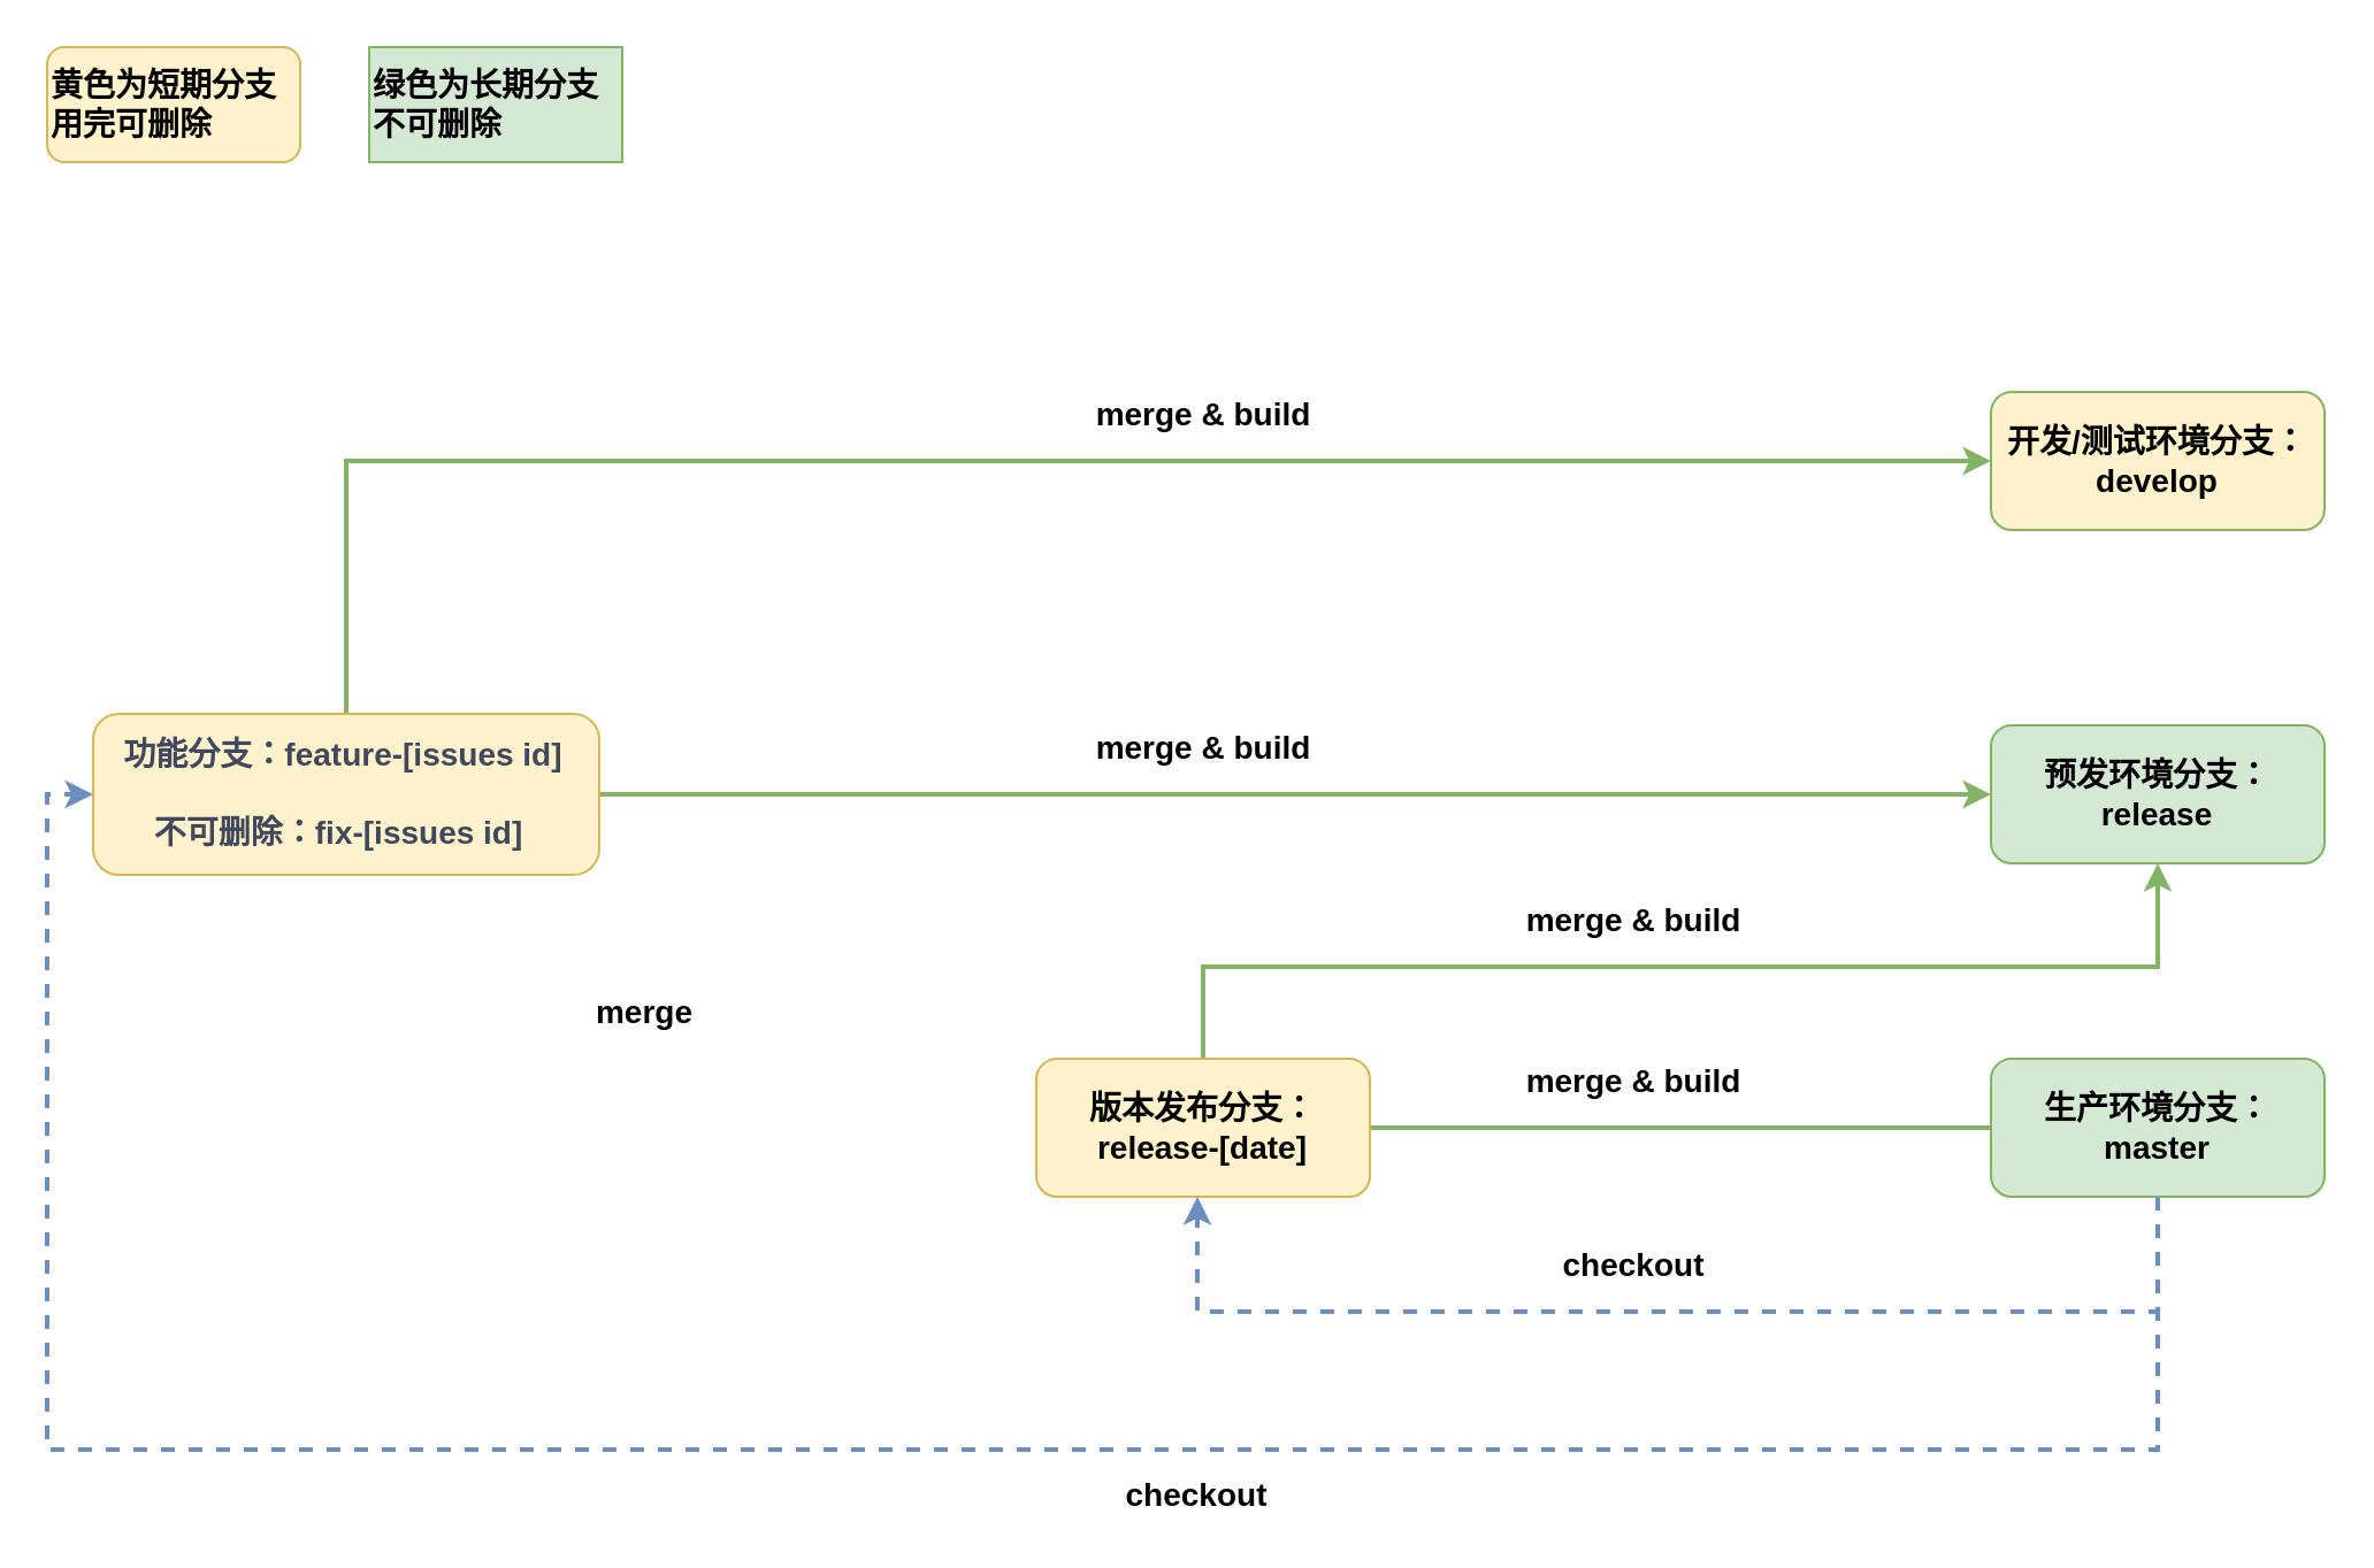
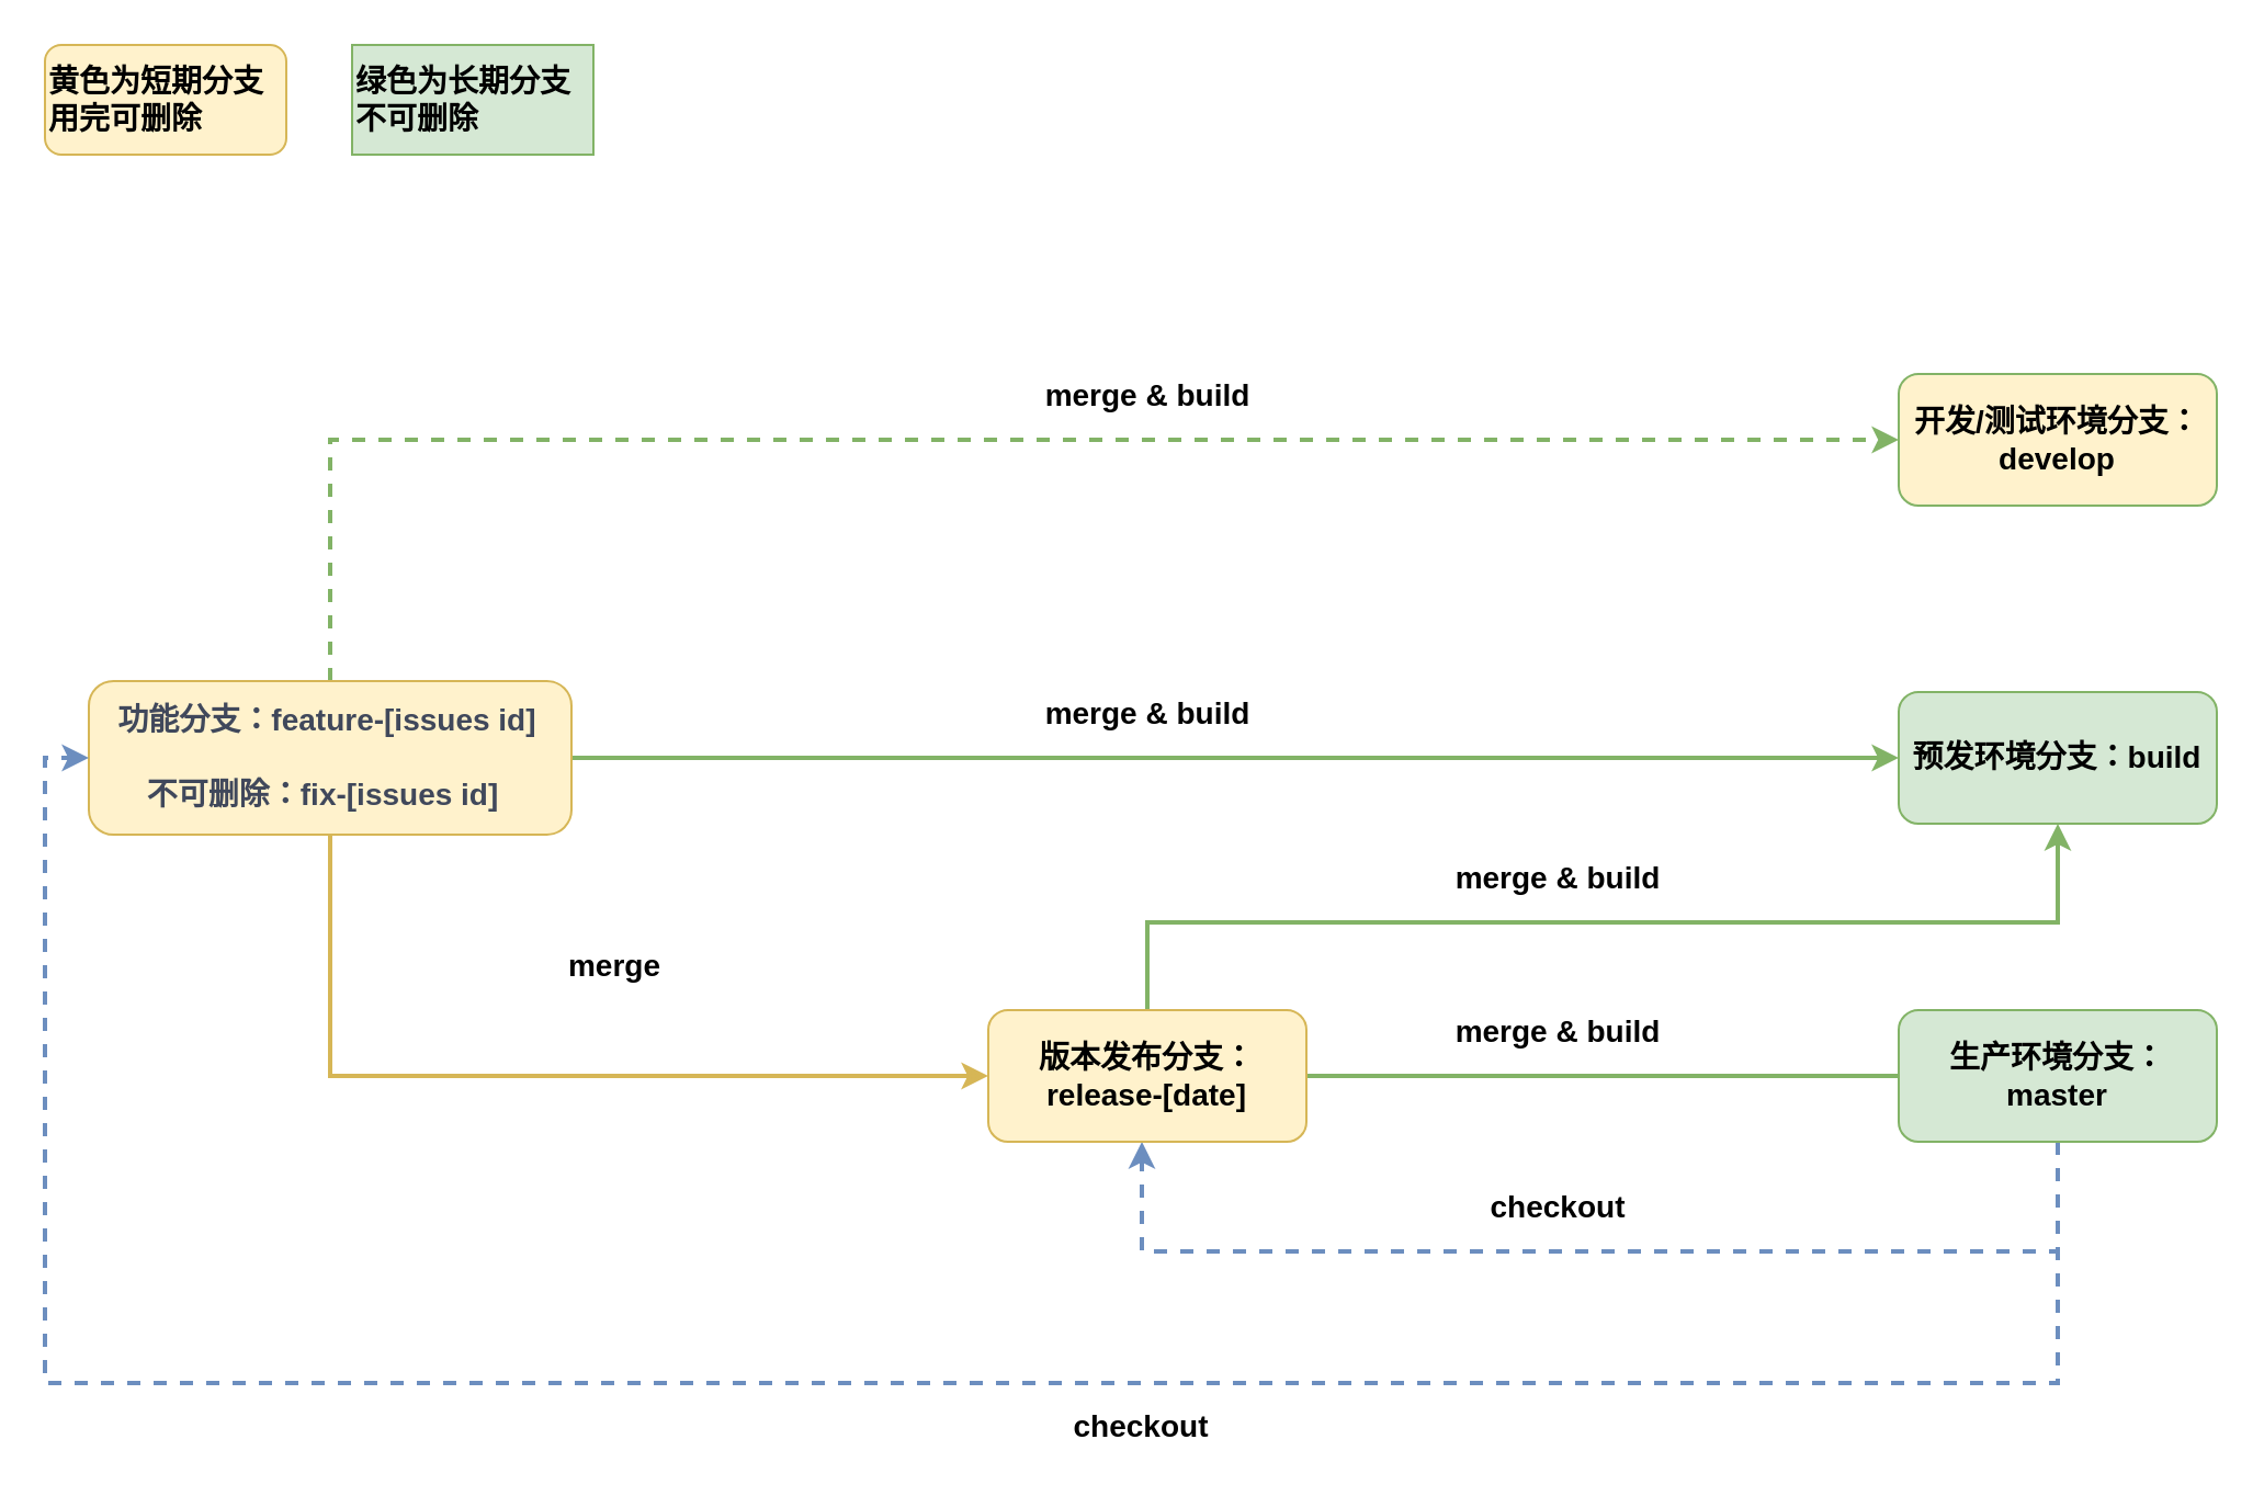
- <mxCell id="4" style="edgeStyle=orthogonalEdgeStyle;rounded=0;orthogonalLoop=1;jettySize=auto;html=1;entryX=0;entryY=0.5;entryDx=0;entryDy=0;exitX=0.5;exitY=0;exitDx=0;exitDy=0;fillColor=#d5e8d4;strokeColor=#82b366;strokeWidth=2;" edge="1" parent="1" source="6" target="7"><mxGeometry relative="1" as="geometry" /></mxCell>
+ <mxCell id="4" style="edgeStyle=orthogonalEdgeStyle;rounded=0;orthogonalLoop=1;jettySize=auto;html=1;entryX=0;entryY=0.5;entryDx=0;entryDy=0;exitX=0.5;exitY=0;exitDx=0;exitDy=0;fillColor=#d5e8d4;strokeColor=#82b366;strokeWidth=2;dashed=1;" edge="1" parent="1" source="6" target="7"><mxGeometry relative="1" as="geometry" /></mxCell>
- <mxCell id="17" value="&lt;font style=&quot;font-size: 14px&quot;&gt;&lt;b&gt;预发环境分支：release&lt;/b&gt;&lt;/font&gt;" style="rounded=1;whiteSpace=wrap;html=1;align=center;fillColor=#d5e8d4;strokeColor=#82b366;" vertex="1" parent="1"><mxGeometry x="865" y="315" width="145" height="60" as="geometry" /></mxCell>
+ <mxCell id="17" value="&lt;font style=&quot;font-size: 14px&quot;&gt;&lt;b&gt;预发环境分支：build&lt;/b&gt;&lt;/font&gt;" style="rounded=1;whiteSpace=wrap;html=1;align=center;fillColor=#d5e8d4;strokeColor=#82b366;" vertex="1" parent="1"><mxGeometry x="865" y="315" width="145" height="60" as="geometry" /></mxCell>
+ <mxCell id="3" style="edgeStyle=orthogonalEdgeStyle;rounded=0;orthogonalLoop=1;jettySize=auto;html=1;exitX=0.5;exitY=1;exitDx=0;exitDy=0;fillColor=#fff2cc;strokeColor=#d6b656;strokeWidth=2;" edge="1" parent="1" source="6" target="10"><mxGeometry relative="1" as="geometry"><Array as="points"><mxPoint x="150" y="490" /></Array></mxGeometry></mxCell>
